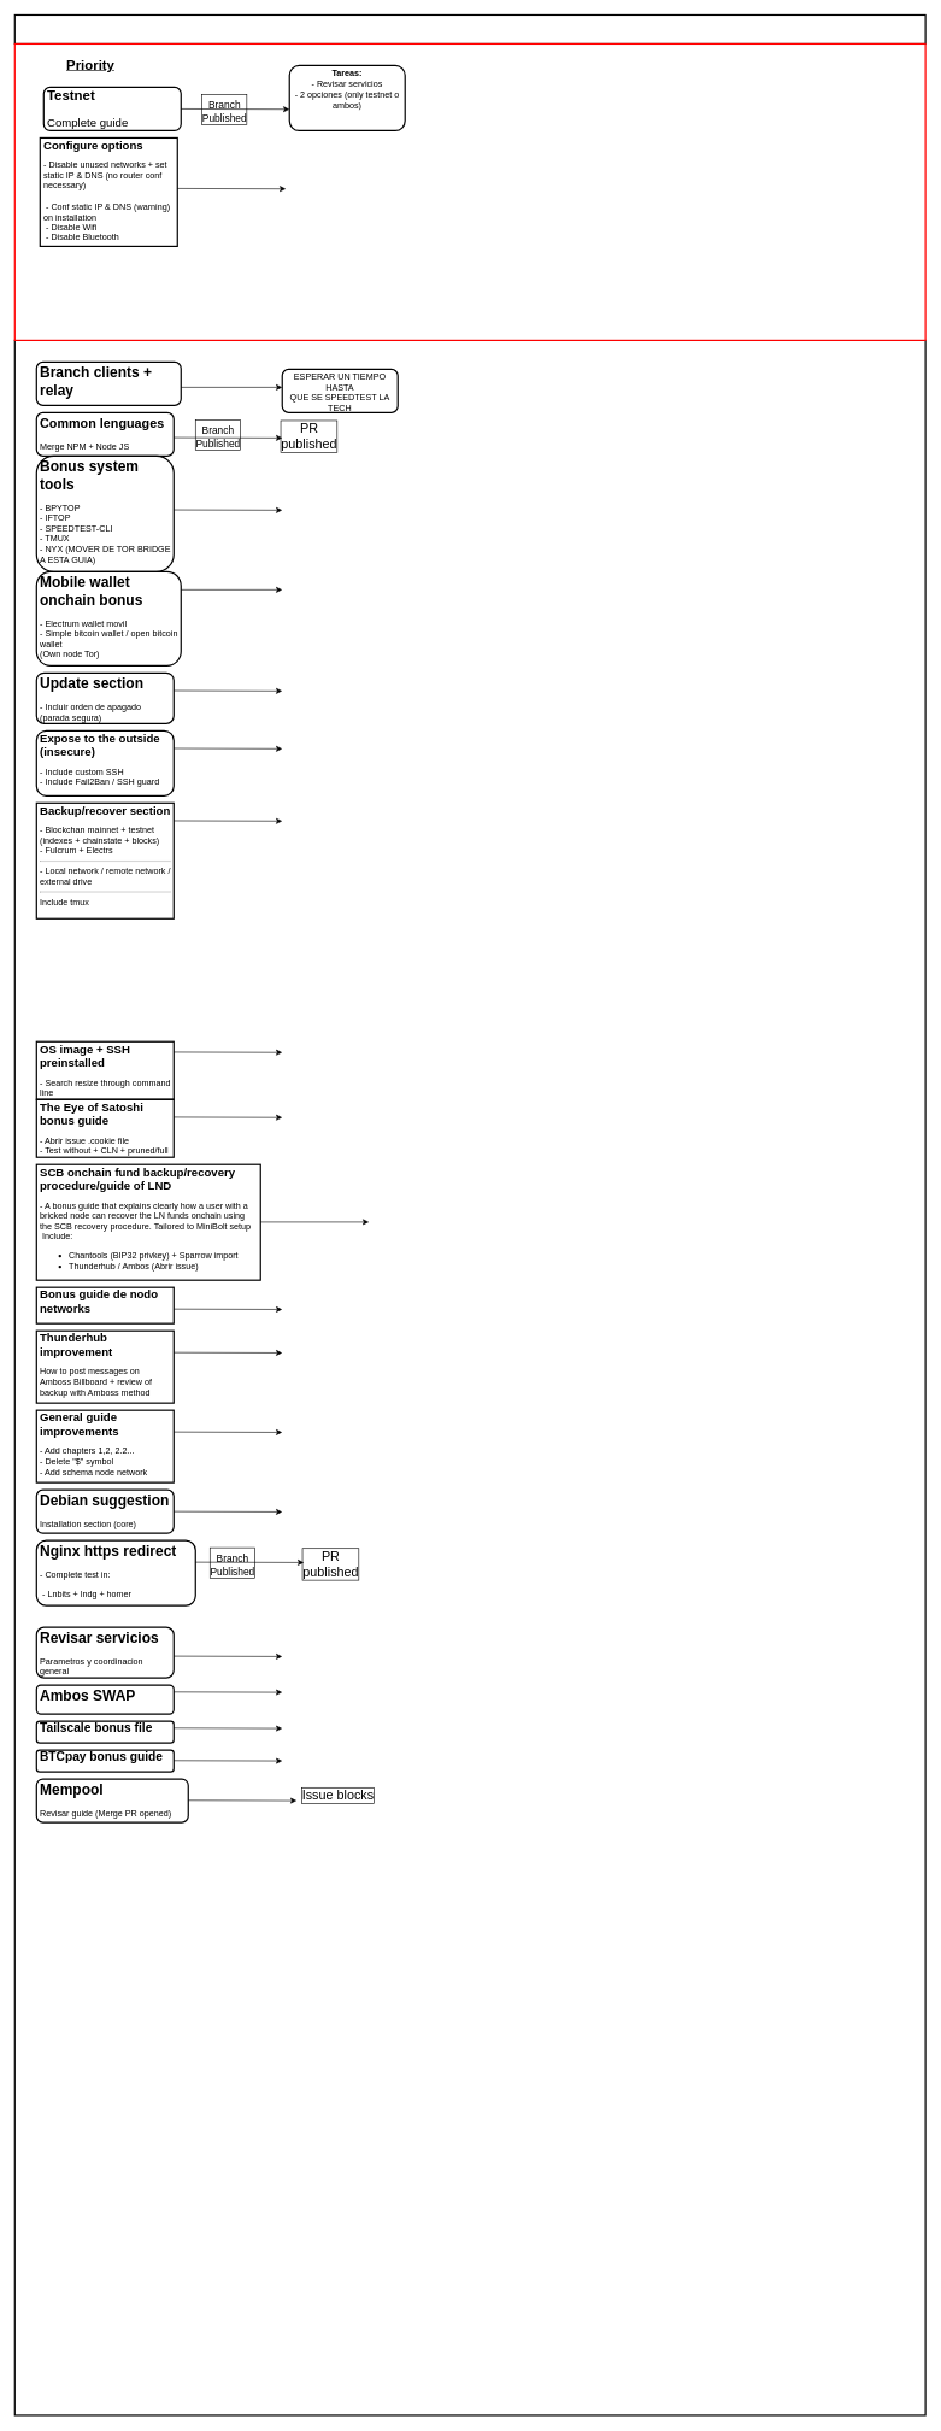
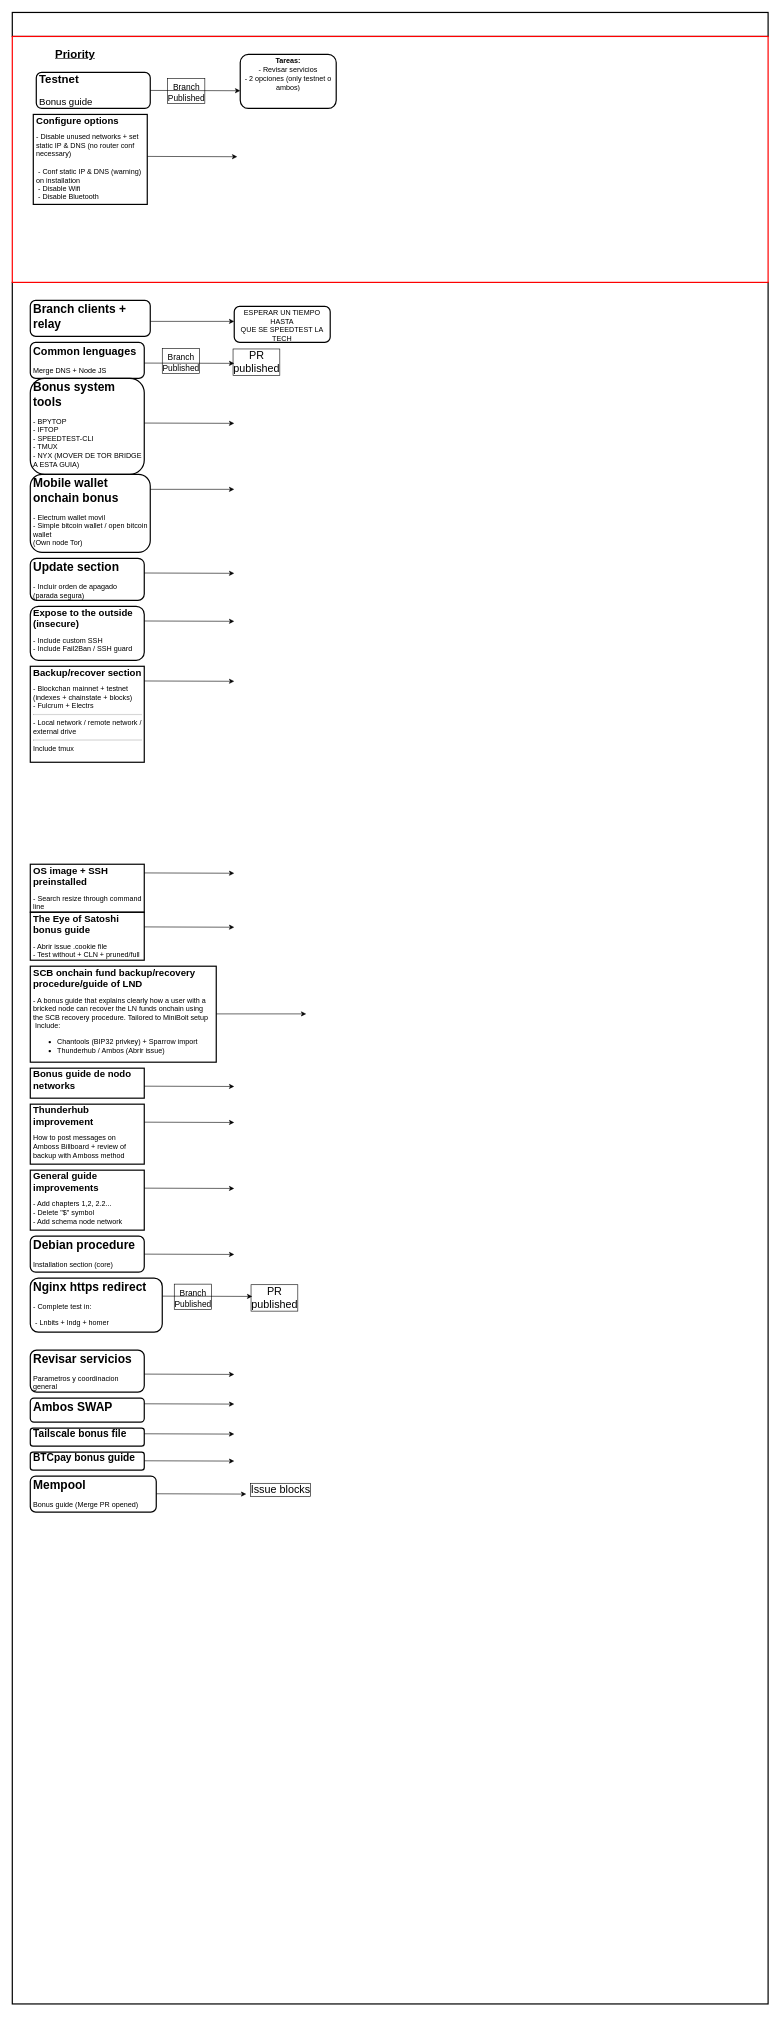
- <mxCell id="5" value="&lt;h1 style=&quot;font-size: 16px;&quot;&gt;&lt;font style=&quot;font-size: 19px;&quot;&gt;Testnet&lt;/font&gt;&lt;/h1&gt;&lt;p style=&quot;font-size: 16px;&quot;&gt;&lt;font style=&quot;font-size: 16px;&quot;&gt;Complete guide&lt;br&gt;&lt;/font&gt;&lt;/p&gt;" style="text;html=1;strokeColor=default;fillColor=none;spacing=5;spacingTop=-20;whiteSpace=wrap;overflow=hidden;rounded=1;strokeWidth=2;" vertex="1" parent="1"><mxGeometry x="60" y="120" width="190" height="60" as="geometry" /></mxCell>
+ <mxCell id="5" value="&lt;h1 style=&quot;font-size: 16px;&quot;&gt;&lt;font style=&quot;font-size: 19px;&quot;&gt;Testnet&lt;/font&gt;&lt;/h1&gt;&lt;p style=&quot;font-size: 16px;&quot;&gt;&lt;font style=&quot;font-size: 16px;&quot;&gt;Bonus guide&lt;br&gt;&lt;/font&gt;&lt;/p&gt;" style="text;html=1;strokeColor=default;fillColor=none;spacing=5;spacingTop=-20;whiteSpace=wrap;overflow=hidden;rounded=1;strokeWidth=2;" vertex="1" parent="1"><mxGeometry x="60" y="120" width="190" height="60" as="geometry" /></mxCell>
- <mxCell id="12" value="&lt;h1 style=&quot;font-size: 20px;&quot;&gt;&lt;font style=&quot;font-size: 18px;&quot;&gt;Common lenguages&lt;/font&gt;&lt;br&gt;&lt;/h1&gt;&lt;p&gt;Merge NPM + Node JS&lt;br&gt;&lt;/p&gt;" style="text;html=1;strokeColor=default;fillColor=none;spacing=5;spacingTop=-20;whiteSpace=wrap;overflow=hidden;rounded=1;strokeWidth=2;" vertex="1" parent="1"><mxGeometry x="50" y="570" width="190" height="60" as="geometry" /></mxCell>
+ <mxCell id="12" value="&lt;h1 style=&quot;font-size: 20px;&quot;&gt;&lt;font style=&quot;font-size: 18px;&quot;&gt;Common lenguages&lt;/font&gt;&lt;br&gt;&lt;/h1&gt;&lt;p&gt;Merge DNS + Node JS&lt;br&gt;&lt;/p&gt;" style="text;html=1;strokeColor=default;fillColor=none;spacing=5;spacingTop=-20;whiteSpace=wrap;overflow=hidden;rounded=1;strokeWidth=2;" vertex="1" parent="1"><mxGeometry x="50" y="570" width="190" height="60" as="geometry" /></mxCell>
- <mxCell id="40" value="&lt;h1 style=&quot;font-size: 20px;&quot;&gt;Debian suggestion&lt;br&gt;&lt;/h1&gt;&lt;p&gt;Installation section (core)&lt;/p&gt;&lt;p&gt;&lt;/p&gt;" style="text;html=1;strokeColor=default;fillColor=none;spacing=5;spacingTop=-20;whiteSpace=wrap;overflow=hidden;rounded=1;strokeWidth=2;" vertex="1" parent="1"><mxGeometry x="50" y="2060" width="190" height="60" as="geometry" /></mxCell>
+ <mxCell id="40" value="&lt;h1 style=&quot;font-size: 20px;&quot;&gt;Debian procedure&lt;br&gt;&lt;/h1&gt;&lt;p&gt;Installation section (core)&lt;/p&gt;&lt;p&gt;&lt;/p&gt;" style="text;html=1;strokeColor=default;fillColor=none;spacing=5;spacingTop=-20;whiteSpace=wrap;overflow=hidden;rounded=1;strokeWidth=2;" vertex="1" parent="1"><mxGeometry x="50" y="2060" width="190" height="60" as="geometry" /></mxCell>
- <mxCell id="7" value="&lt;h1 style=&quot;font-size: 20px;&quot;&gt;Mempool&lt;br&gt;&lt;/h1&gt;&lt;p&gt;Revisar guide (Merge PR opened)&lt;br&gt;&lt;/p&gt;" style="text;html=1;strokeColor=default;fillColor=none;spacing=5;spacingTop=-20;whiteSpace=wrap;overflow=hidden;rounded=1;strokeWidth=2;" vertex="1" parent="1"><mxGeometry x="50" y="2460" width="210" height="60" as="geometry" /></mxCell>
+ <mxCell id="7" value="&lt;h1 style=&quot;font-size: 20px;&quot;&gt;Mempool&lt;br&gt;&lt;/h1&gt;&lt;p&gt;Bonus guide (Merge PR opened)&lt;br&gt;&lt;/p&gt;" style="text;html=1;strokeColor=default;fillColor=none;spacing=5;spacingTop=-20;whiteSpace=wrap;overflow=hidden;rounded=1;strokeWidth=2;" vertex="1" parent="1"><mxGeometry x="50" y="2460" width="210" height="60" as="geometry" /></mxCell>
